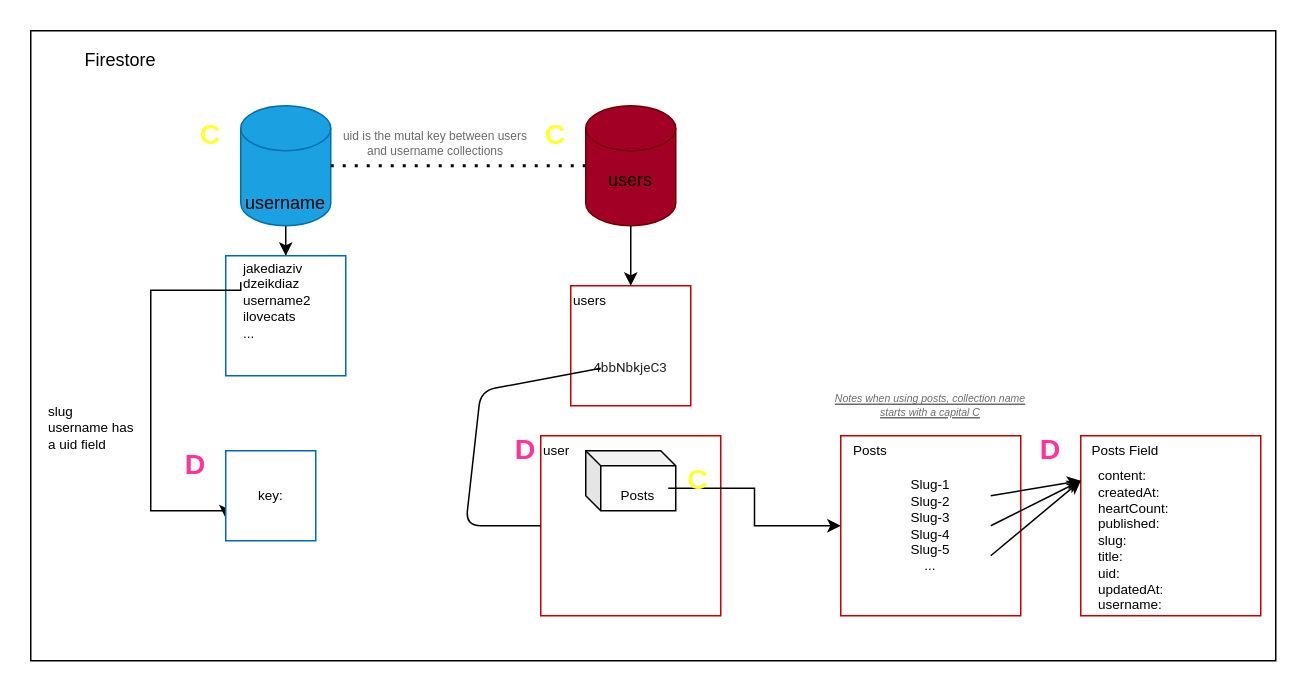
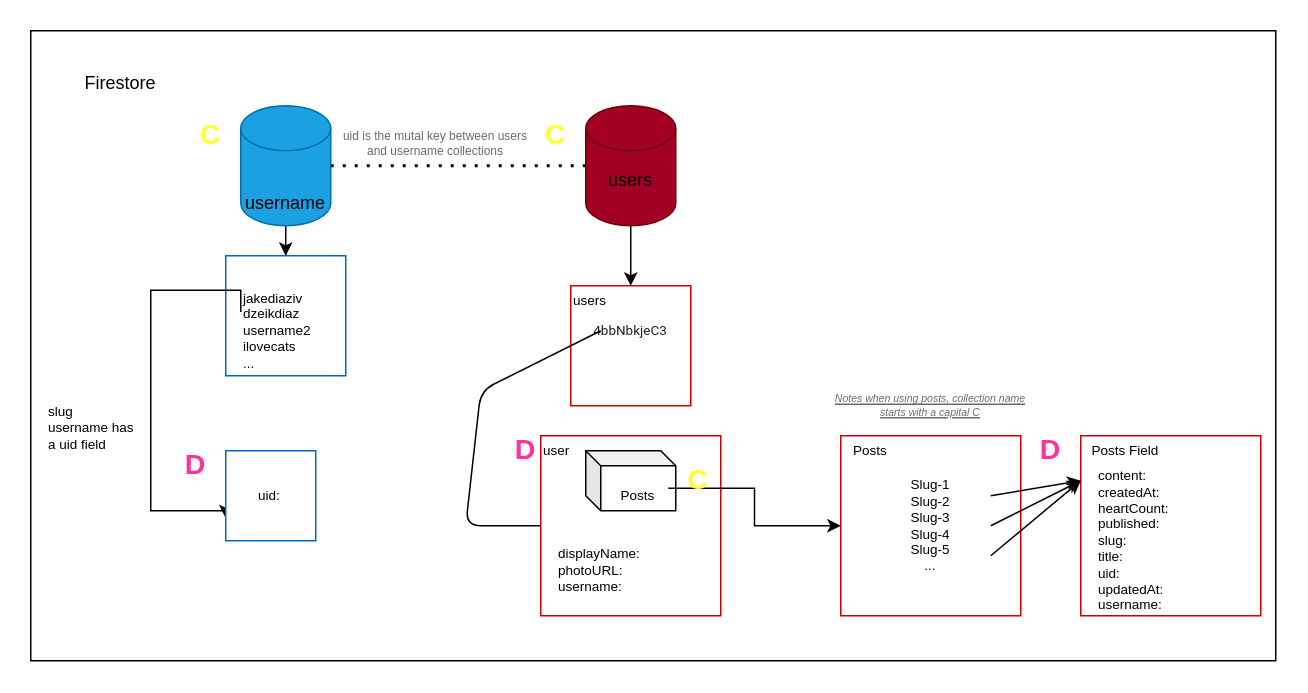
- <mxCell id="3" value="Firestore" style="text;html=1;strokeColor=none;fillColor=none;align=center;verticalAlign=middle;whiteSpace=wrap;rounded=0;" vertex="1" parent="1"><mxGeometry x="60" y="30" width="40" height="20" as="geometry" /></mxCell>
+ <mxCell id="3" value="Firestore" style="text;html=1;strokeColor=none;fillColor=none;align=center;verticalAlign=middle;whiteSpace=wrap;rounded=0;" vertex="1" parent="1"><mxGeometry x="60" y="45" width="40" height="20" as="geometry" /></mxCell>
- <mxCell id="36" value="jakediaziv&lt;br&gt;dzeikdiaz&lt;br&gt;username2&lt;br&gt;ilovecats&lt;br&gt;..." style="text;html=1;strokeColor=none;fillColor=none;align=left;verticalAlign=middle;whiteSpace=wrap;rounded=0;fontSize=9;" vertex="1" parent="1"><mxGeometry x="160" y="175" width="60" height="50" as="geometry" /></mxCell>
+ <mxCell id="36" value="jakediaziv&lt;br&gt;dzeikdiaz&lt;br&gt;username2&lt;br&gt;ilovecats&lt;br&gt;..." style="text;html=1;strokeColor=none;fillColor=none;align=left;verticalAlign=middle;whiteSpace=wrap;rounded=0;fontSize=9;" vertex="1" parent="1"><mxGeometry x="160" y="195" width="60" height="50" as="geometry" /></mxCell>
- <mxCell id="11" value="&lt;span style=&quot;color: rgba(0, 0, 0, 0.87); font-family: roboto, &amp;quot;helvetica neue&amp;quot;, sans-serif; background-color: rgb(255, 255, 255); font-size: 9px;&quot;&gt;4bbNbkjeC3&lt;/span&gt;" style="text;html=1;strokeColor=none;fillColor=none;align=center;verticalAlign=middle;whiteSpace=wrap;rounded=0;fontSize=9;" vertex="1" parent="1"><mxGeometry x="400" y="235" width="40" height="20" as="geometry" /></mxCell>
+ <mxCell id="11" value="&lt;span style=&quot;color: rgba(0, 0, 0, 0.87); font-family: roboto, &amp;quot;helvetica neue&amp;quot;, sans-serif; background-color: rgb(255, 255, 255); font-size: 9px;&quot;&gt;4bbNbkjeC3&lt;/span&gt;" style="text;html=1;strokeColor=none;fillColor=none;align=center;verticalAlign=middle;whiteSpace=wrap;rounded=0;fontSize=9;" vertex="1" parent="1"><mxGeometry x="400" y="210" width="40" height="20" as="geometry" /></mxCell>
- <mxCell id="39" value="key:" style="text;html=1;strokeColor=none;fillColor=none;align=left;verticalAlign=middle;whiteSpace=wrap;rounded=0;fontSize=9;" vertex="1" parent="1"><mxGeometry x="170" y="305" width="60" height="50" as="geometry" /></mxCell>
+ <mxCell id="39" value="uid:" style="text;html=1;strokeColor=none;fillColor=none;align=left;verticalAlign=middle;whiteSpace=wrap;rounded=0;fontSize=9;" vertex="1" parent="1"><mxGeometry x="170" y="305" width="60" height="50" as="geometry" /></mxCell>
+ <mxCell id="14" value="displayName:&lt;br&gt;photoURL:&lt;br&gt;username:" style="text;html=1;strokeColor=none;fillColor=none;align=left;verticalAlign=middle;whiteSpace=wrap;rounded=0;fontSize=9;" vertex="1" parent="1"><mxGeometry x="370" y="370" width="40" height="20" as="geometry" /></mxCell>
